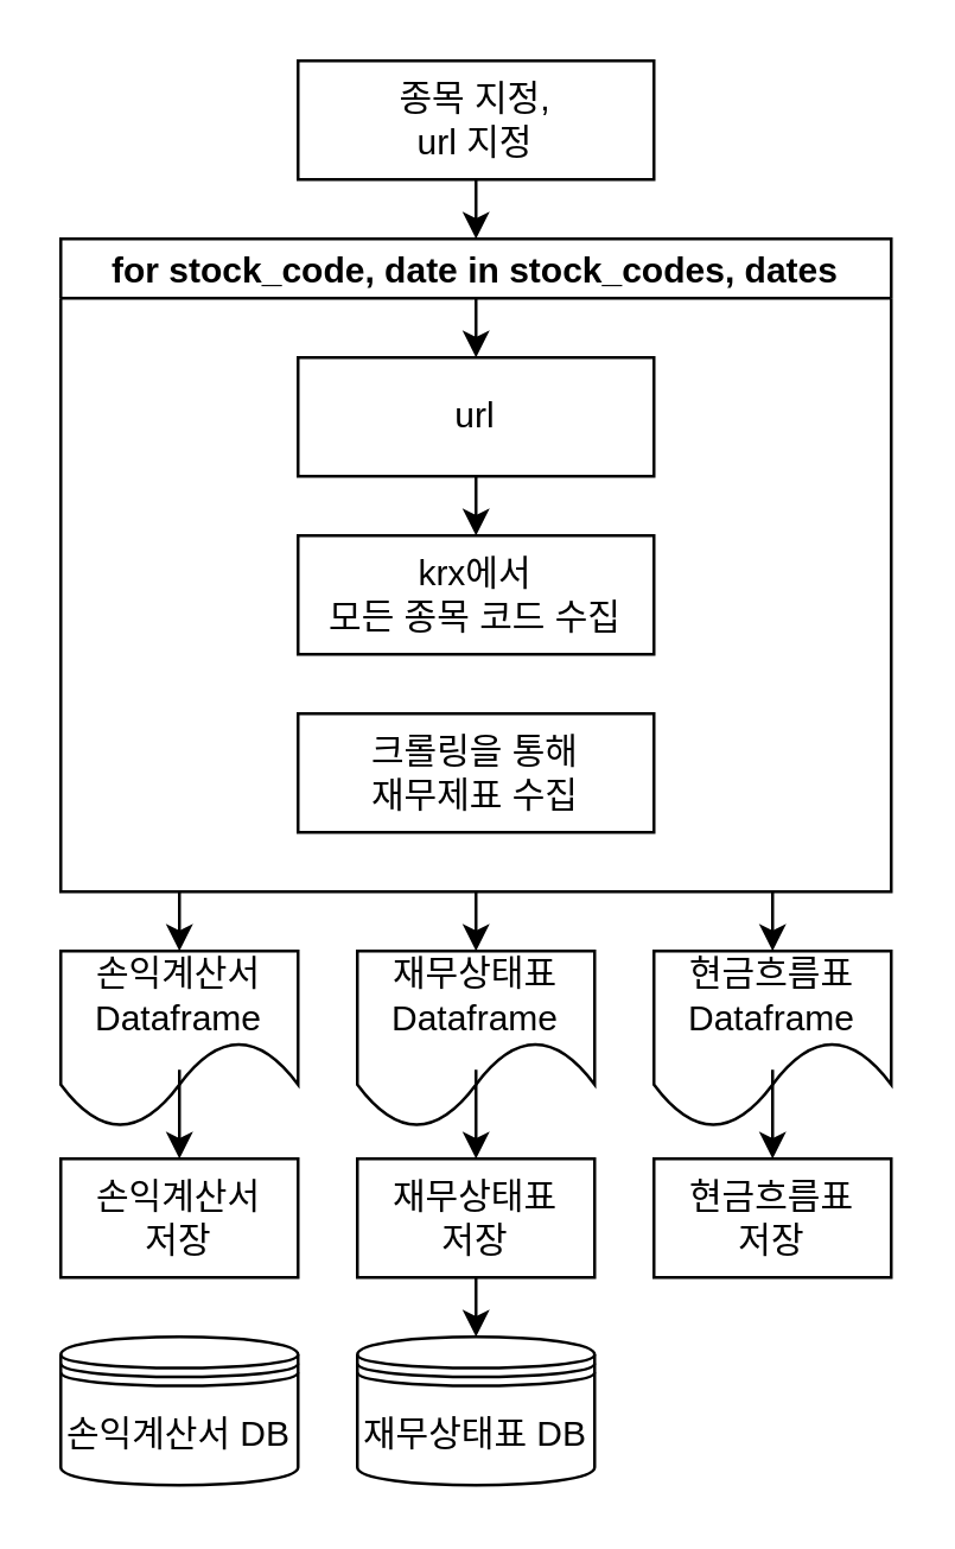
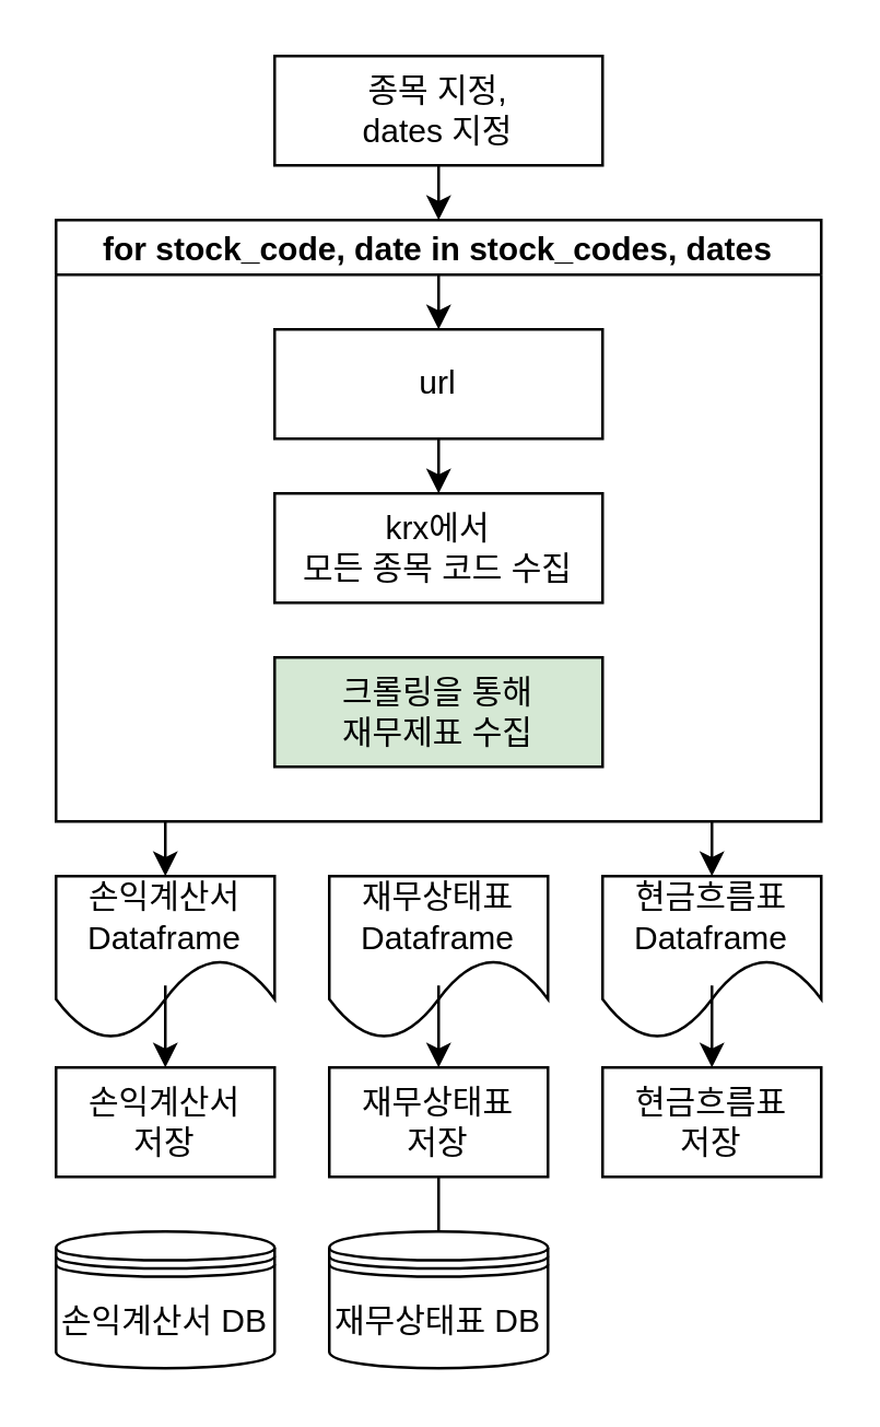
- <mxCell id="14" value="종목 지정,&lt;br&gt;url 지정" style="rounded=0;whiteSpace=wrap;html=1;" vertex="1" parent="1"><mxGeometry x="100" y="20" width="120" height="40" as="geometry" /></mxCell>
+ <mxCell id="14" value="종목 지정,&lt;br&gt;dates 지정" style="rounded=0;whiteSpace=wrap;html=1;" vertex="1" parent="1"><mxGeometry x="100" y="20" width="120" height="40" as="geometry" /></mxCell>
- <mxCell id="5" value="크롤링을 통해&lt;br&gt;재무제표 수집" style="rounded=0;whiteSpace=wrap;html=1;" vertex="1" parent="2"><mxGeometry x="80" y="160" width="120" height="40" as="geometry" /></mxCell>
+ <mxCell id="5" value="크롤링을 통해&lt;br&gt;재무제표 수집" style="rounded=0;whiteSpace=wrap;html=1;fillColor=#d5e8d4;" vertex="1" parent="2"><mxGeometry x="80" y="160" width="120" height="40" as="geometry" /></mxCell>
- <mxCell id="13" value="" style="endArrow=classic;html=1;rounded=0;exitX=0.5;exitY=1;exitDx=0;exitDy=0;entryX=0.5;entryY=0;entryDx=0;entryDy=0;" edge="1" parent="1" source="2" target="9"><mxGeometry width="50" height="50" relative="1" as="geometry"><mxPoint x="110" y="420" as="sourcePoint" /><mxPoint x="160" y="410" as="targetPoint" /></mxGeometry></mxCell>
- <mxCell id="24" value="" style="endArrow=classic;html=1;rounded=0;entryX=0.5;entryY=0;entryDx=0;entryDy=0;exitX=0.5;exitY=1;exitDx=0;exitDy=0;" edge="1" parent="1" source="11" target="12"><mxGeometry width="50" height="50" relative="1" as="geometry"><mxPoint x="70" y="440" as="sourcePoint" /><mxPoint x="70" y="460" as="targetPoint" /></mxGeometry></mxCell>
+ <mxCell id="24" value="" style="endArrow=none;html=1;rounded=0;entryX=0.5;entryY=0;entryDx=0;entryDy=0;exitX=0.5;exitY=1;exitDx=0;exitDy=0;" edge="1" parent="1" source="11" target="12"><mxGeometry width="50" height="50" relative="1" as="geometry"><mxPoint x="70" y="440" as="sourcePoint" /><mxPoint x="70" y="460" as="targetPoint" /></mxGeometry></mxCell>
